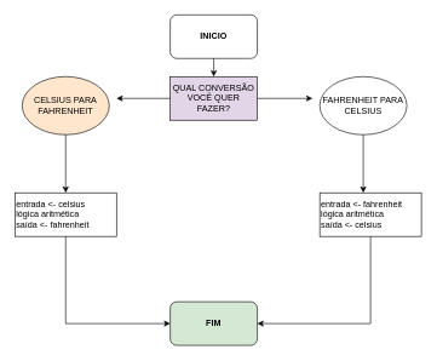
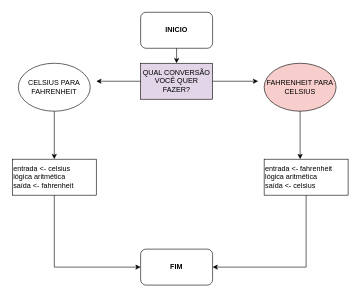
- <mxCell id="7" value="CELSIUS PARA FAHRENHEIT" style="ellipse;whiteSpace=wrap;html=1;fillColor=#ffe6cc;" vertex="1" parent="1"><mxGeometry x="30" y="105" width="120" height="80" as="geometry" /></mxCell>
+ <mxCell id="7" value="CELSIUS PARA FAHRENHEIT" style="ellipse;whiteSpace=wrap;html=1;" vertex="1" parent="1"><mxGeometry x="30" y="105" width="120" height="80" as="geometry" /></mxCell>
- <mxCell id="8" value="FAHRENHEIT PARA CELSIUS" style="ellipse;whiteSpace=wrap;html=1;" vertex="1" parent="1"><mxGeometry x="440" y="105" width="120" height="80" as="geometry" /></mxCell>
+ <mxCell id="8" value="FAHRENHEIT PARA CELSIUS" style="ellipse;whiteSpace=wrap;html=1;fillColor=#f8cecc;" vertex="1" parent="1"><mxGeometry x="440" y="105" width="120" height="80" as="geometry" /></mxCell>
- <mxCell id="13" value="FIM" style="rounded=1;whiteSpace=wrap;html=1;fontStyle=1;fillColor=#d5e8d4;" vertex="1" parent="1"><mxGeometry x="234" y="415" width="120" height="60" as="geometry" /></mxCell>
+ <mxCell id="13" value="FIM" style="rounded=1;whiteSpace=wrap;html=1;fontStyle=1" vertex="1" parent="1"><mxGeometry x="234" y="415" width="120" height="60" as="geometry" /></mxCell>
